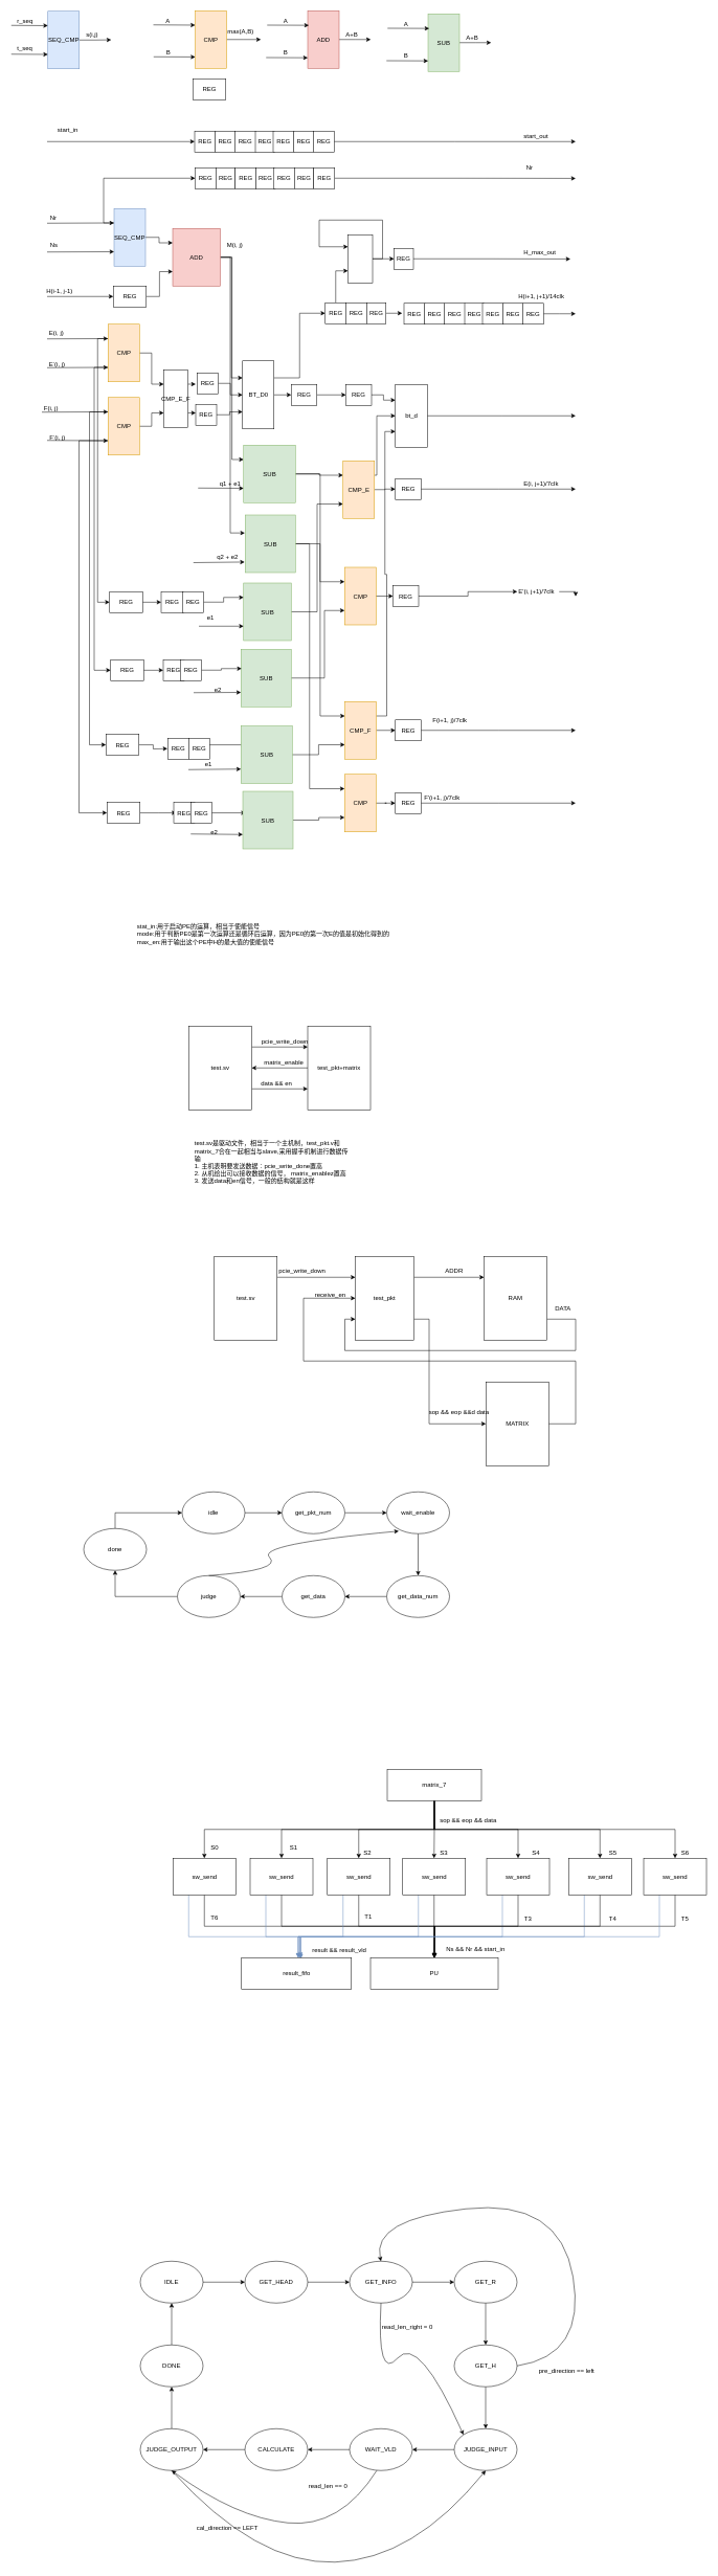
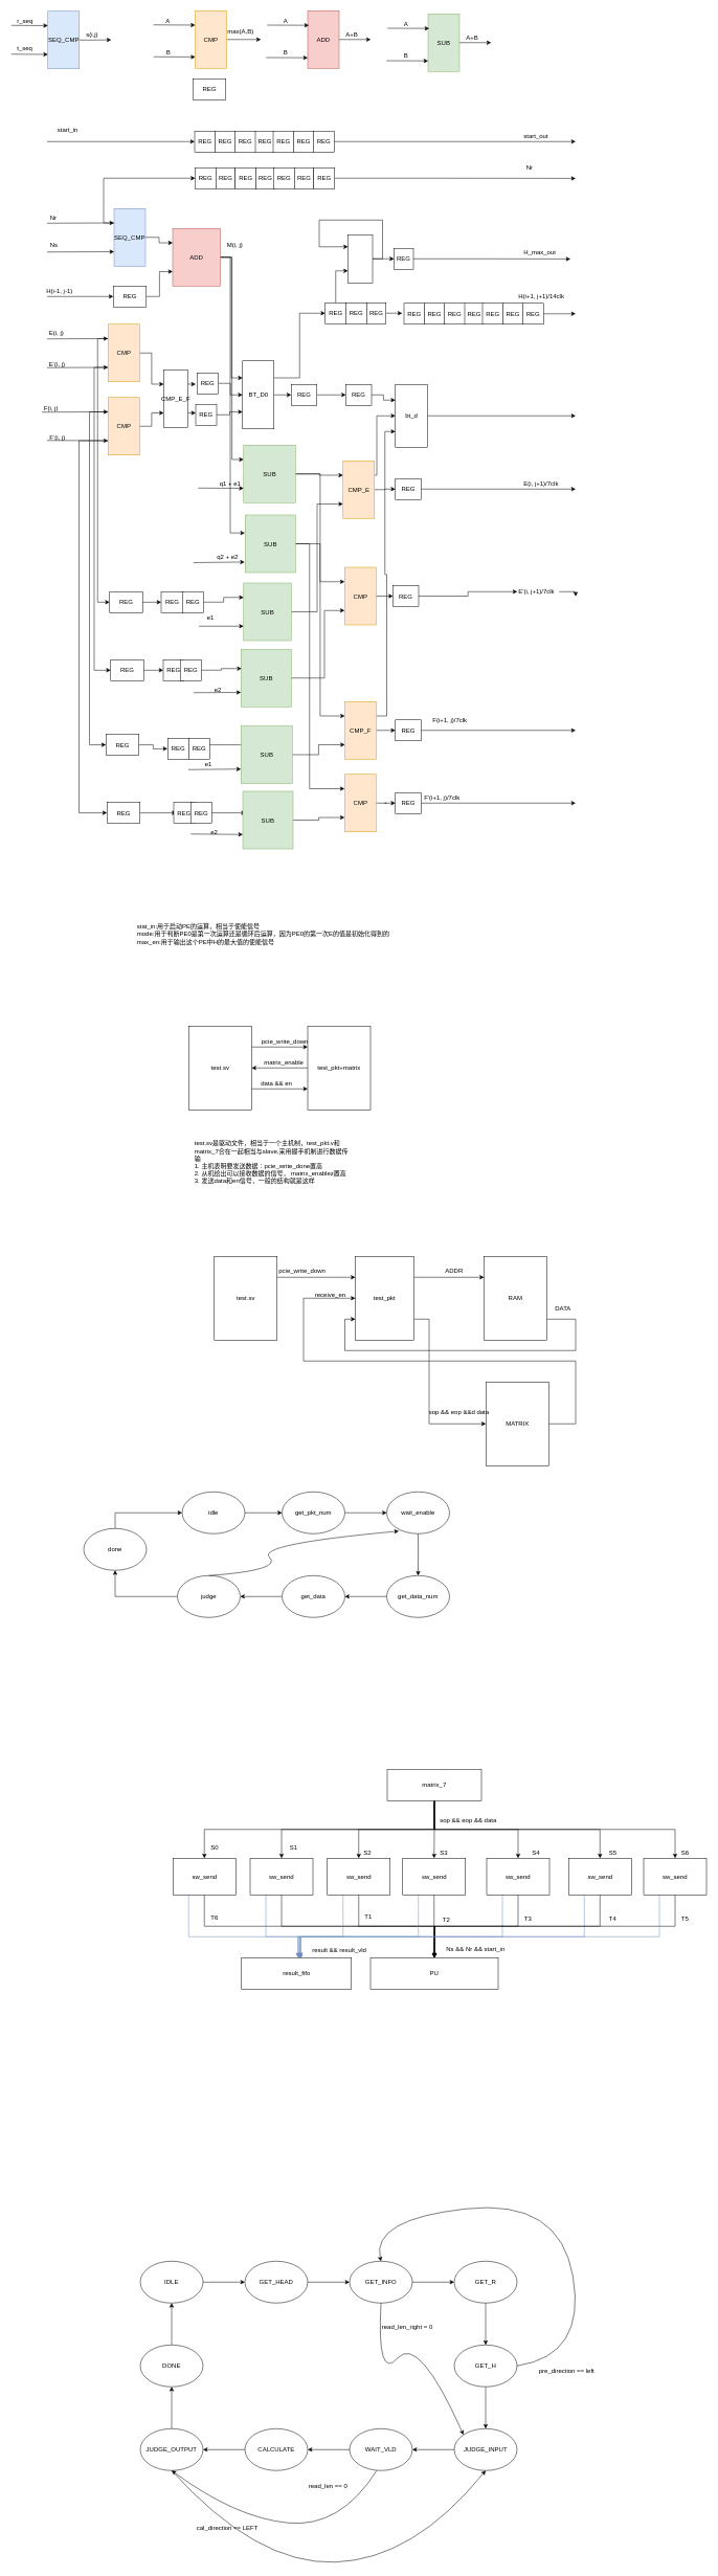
+ <mxCell id="272" value="T2" style="text;html=1;resizable=0;points=[];autosize=1;align=left;verticalAlign=top;spacingTop=-4;" parent="1" vertex="1"><mxGeometry x="843" y="3657" width="30" height="20" as="geometry" /></mxCell>
